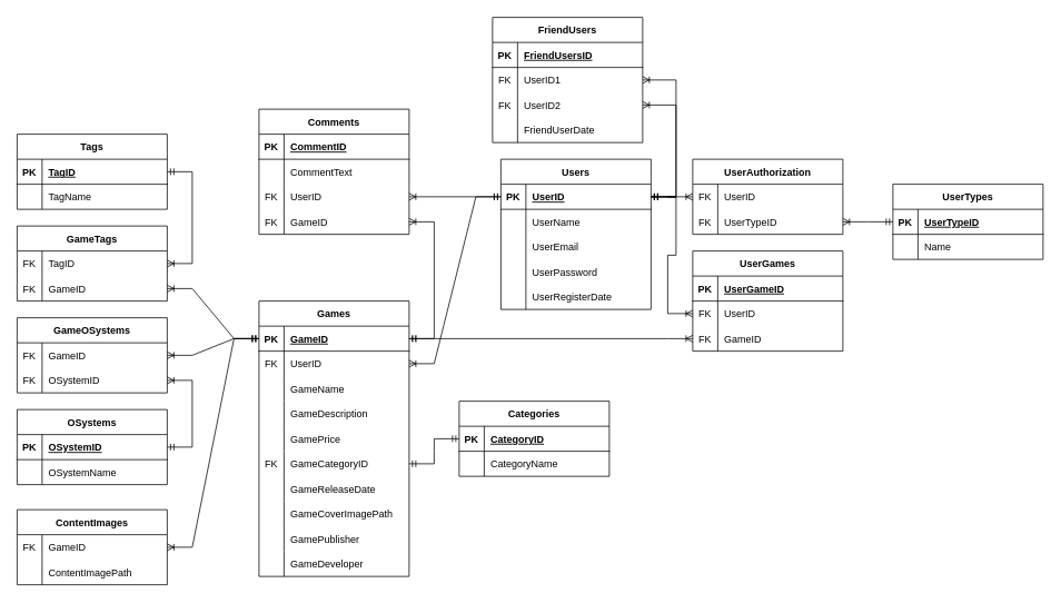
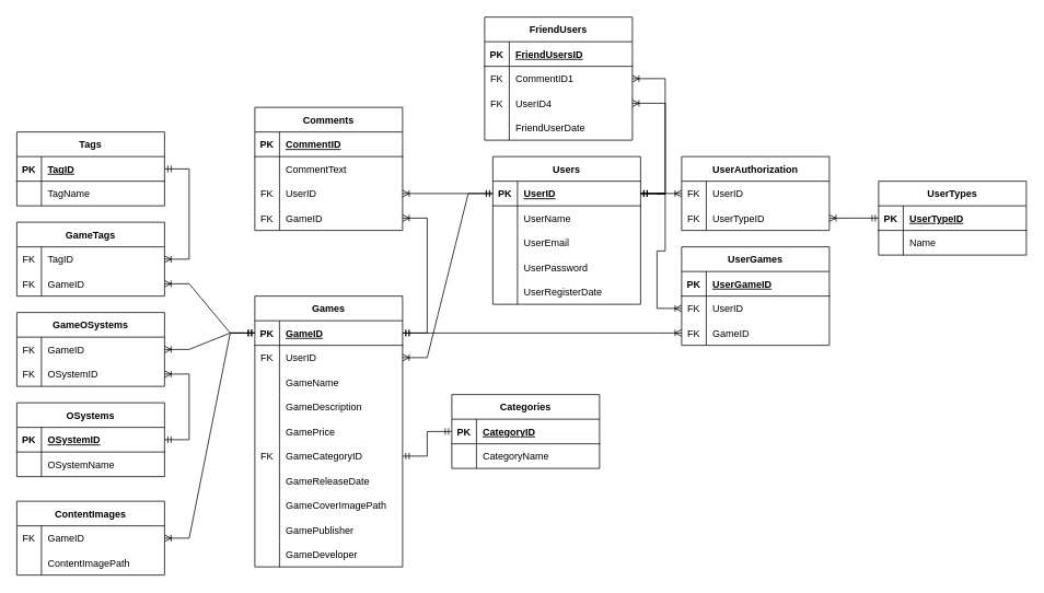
- <mxCell id="105" value="UserID1" style="shape=partialRectangle;connectable=0;fillColor=none;top=0;left=0;bottom=0;right=0;align=left;spacingLeft=6;overflow=hidden;" parent="103" vertex="1"><mxGeometry x="30" width="150" height="30" as="geometry"><mxRectangle width="150" height="30" as="alternateBounds" /></mxGeometry></mxCell>
+ <mxCell id="105" value="CommentID1" style="shape=partialRectangle;connectable=0;fillColor=none;top=0;left=0;bottom=0;right=0;align=left;spacingLeft=6;overflow=hidden;" parent="103" vertex="1"><mxGeometry x="30" width="150" height="30" as="geometry"><mxRectangle width="150" height="30" as="alternateBounds" /></mxGeometry></mxCell>
- <mxCell id="108" value="UserID2" style="shape=partialRectangle;connectable=0;fillColor=none;top=0;left=0;bottom=0;right=0;align=left;spacingLeft=6;overflow=hidden;" parent="106" vertex="1"><mxGeometry x="30" width="150" height="30" as="geometry"><mxRectangle width="150" height="30" as="alternateBounds" /></mxGeometry></mxCell>
+ <mxCell id="108" value="UserID4" style="shape=partialRectangle;connectable=0;fillColor=none;top=0;left=0;bottom=0;right=0;align=left;spacingLeft=6;overflow=hidden;" parent="106" vertex="1"><mxGeometry x="30" width="150" height="30" as="geometry"><mxRectangle width="150" height="30" as="alternateBounds" /></mxGeometry></mxCell>
